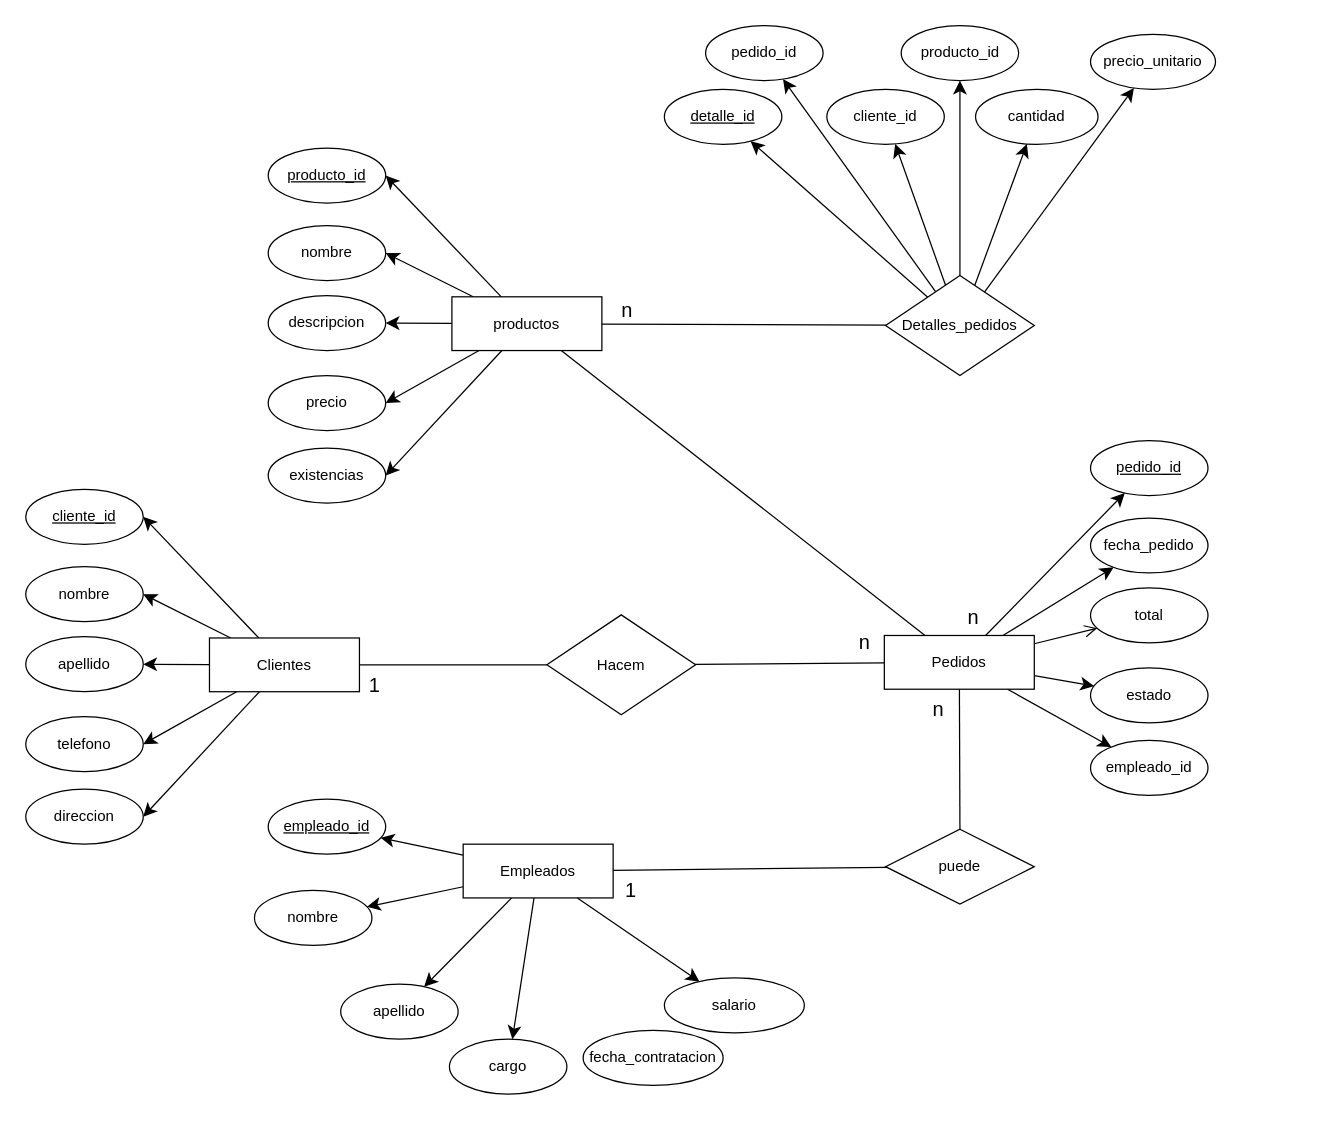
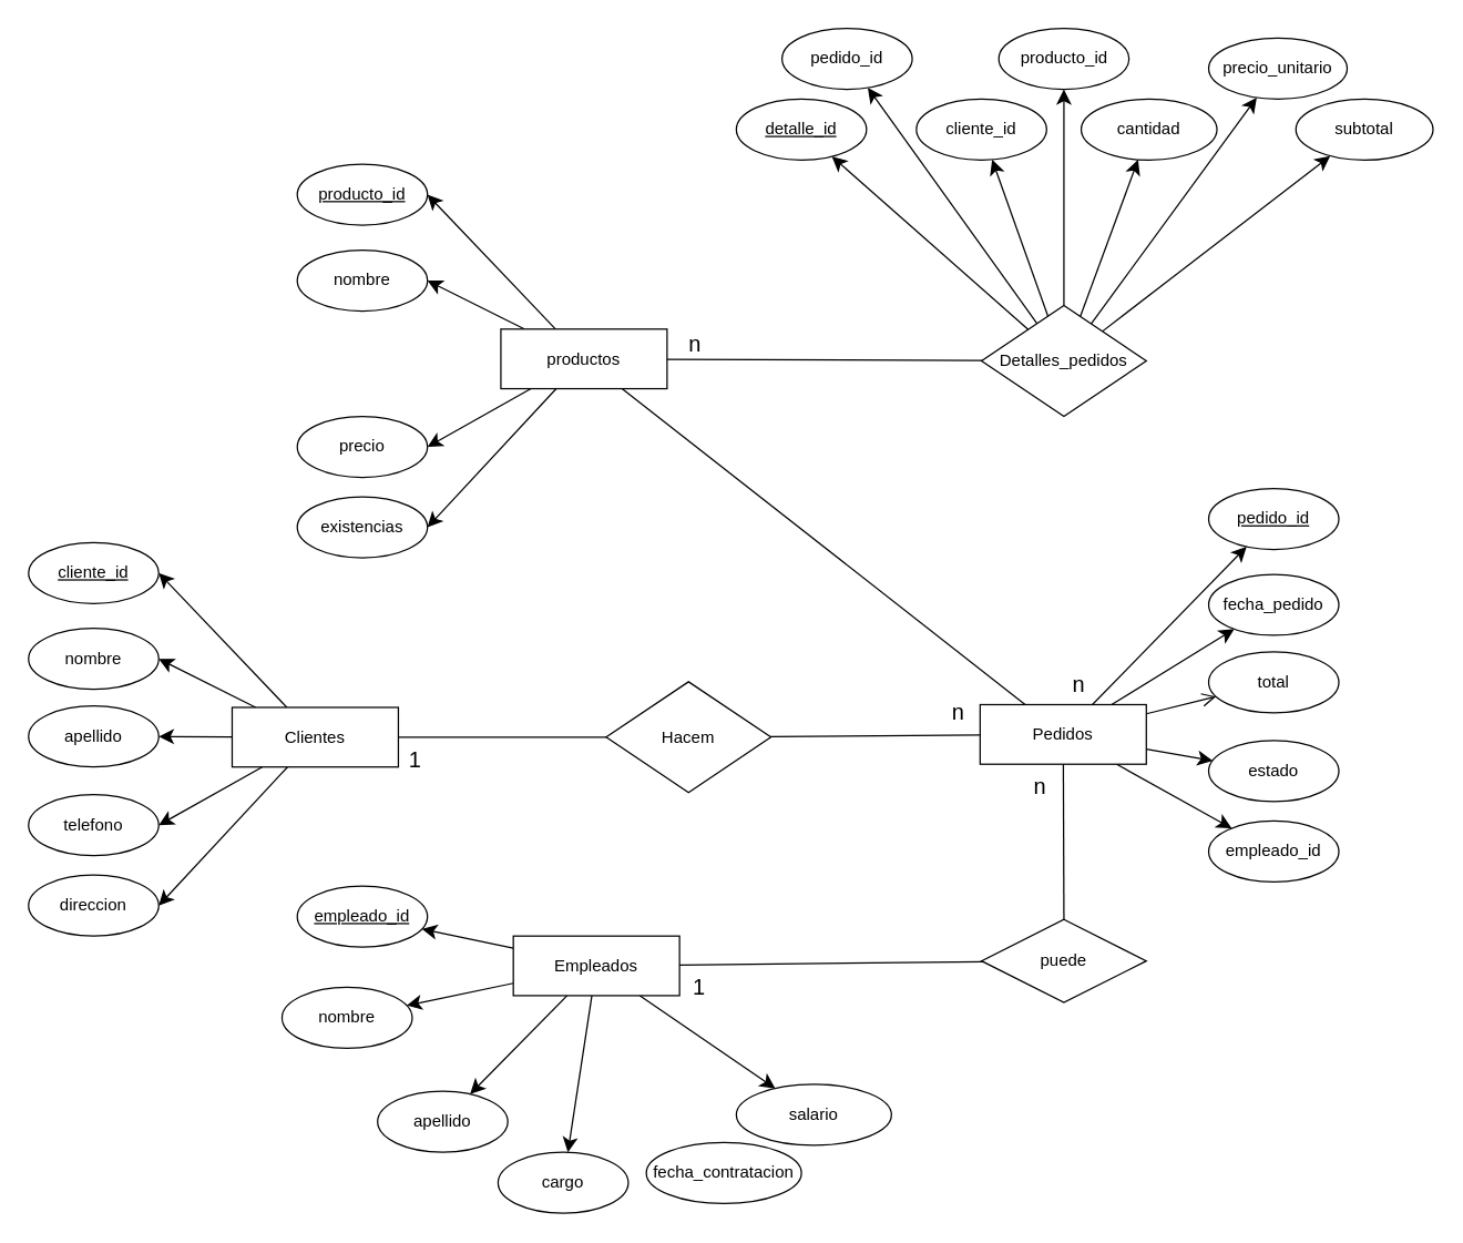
+ <mxCell id="50" value="subtotal" style="ellipse;whiteSpace=wrap;html=1;" vertex="1" parent="1"><mxGeometry x="935" y="71" width="99" height="44" as="geometry" /></mxCell>
+ <mxCell id="48" style="edgeStyle=none;curved=1;rounded=0;orthogonalLoop=1;jettySize=auto;html=1;fontSize=12;startSize=8;endSize=8;" edge="1" parent="1" source="49" target="50"><mxGeometry relative="1" as="geometry" /></mxCell>
- <mxCell id="71" value="descripcion" style="ellipse;whiteSpace=wrap;html=1;" vertex="1" parent="1"><mxGeometry x="214" y="236" width="94" height="44" as="geometry" /></mxCell>
- <mxCell id="63" style="edgeStyle=none;curved=1;rounded=0;orthogonalLoop=1;jettySize=auto;html=1;fontSize=12;startSize=8;endSize=8;" edge="1" parent="1" source="68" target="71"><mxGeometry relative="1" as="geometry" /></mxCell>
